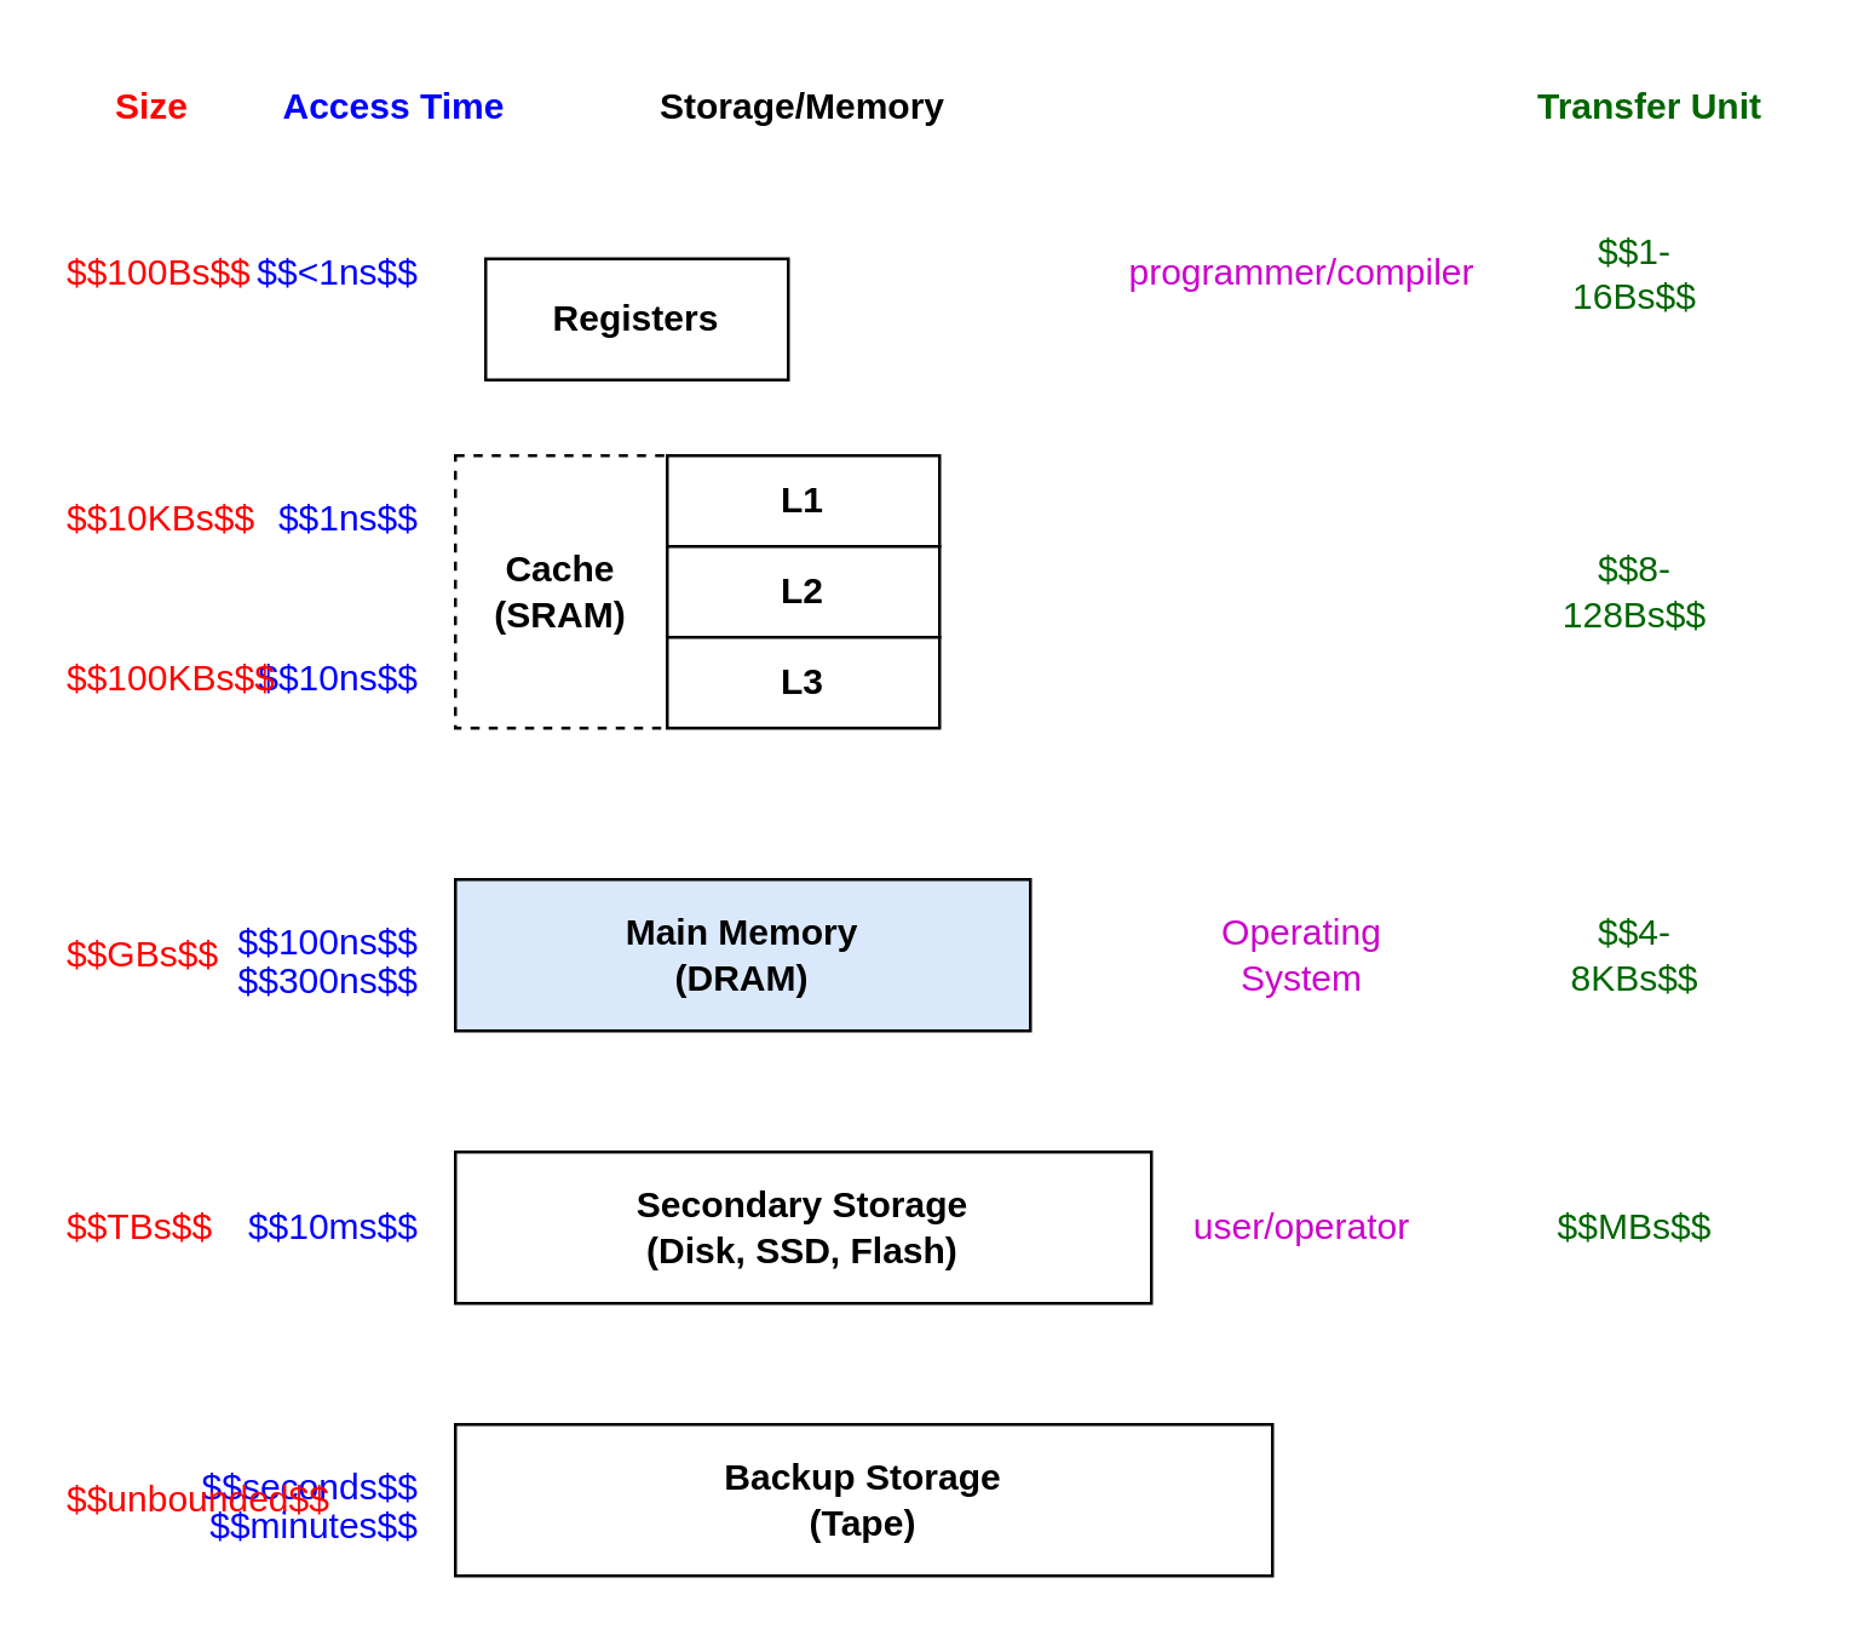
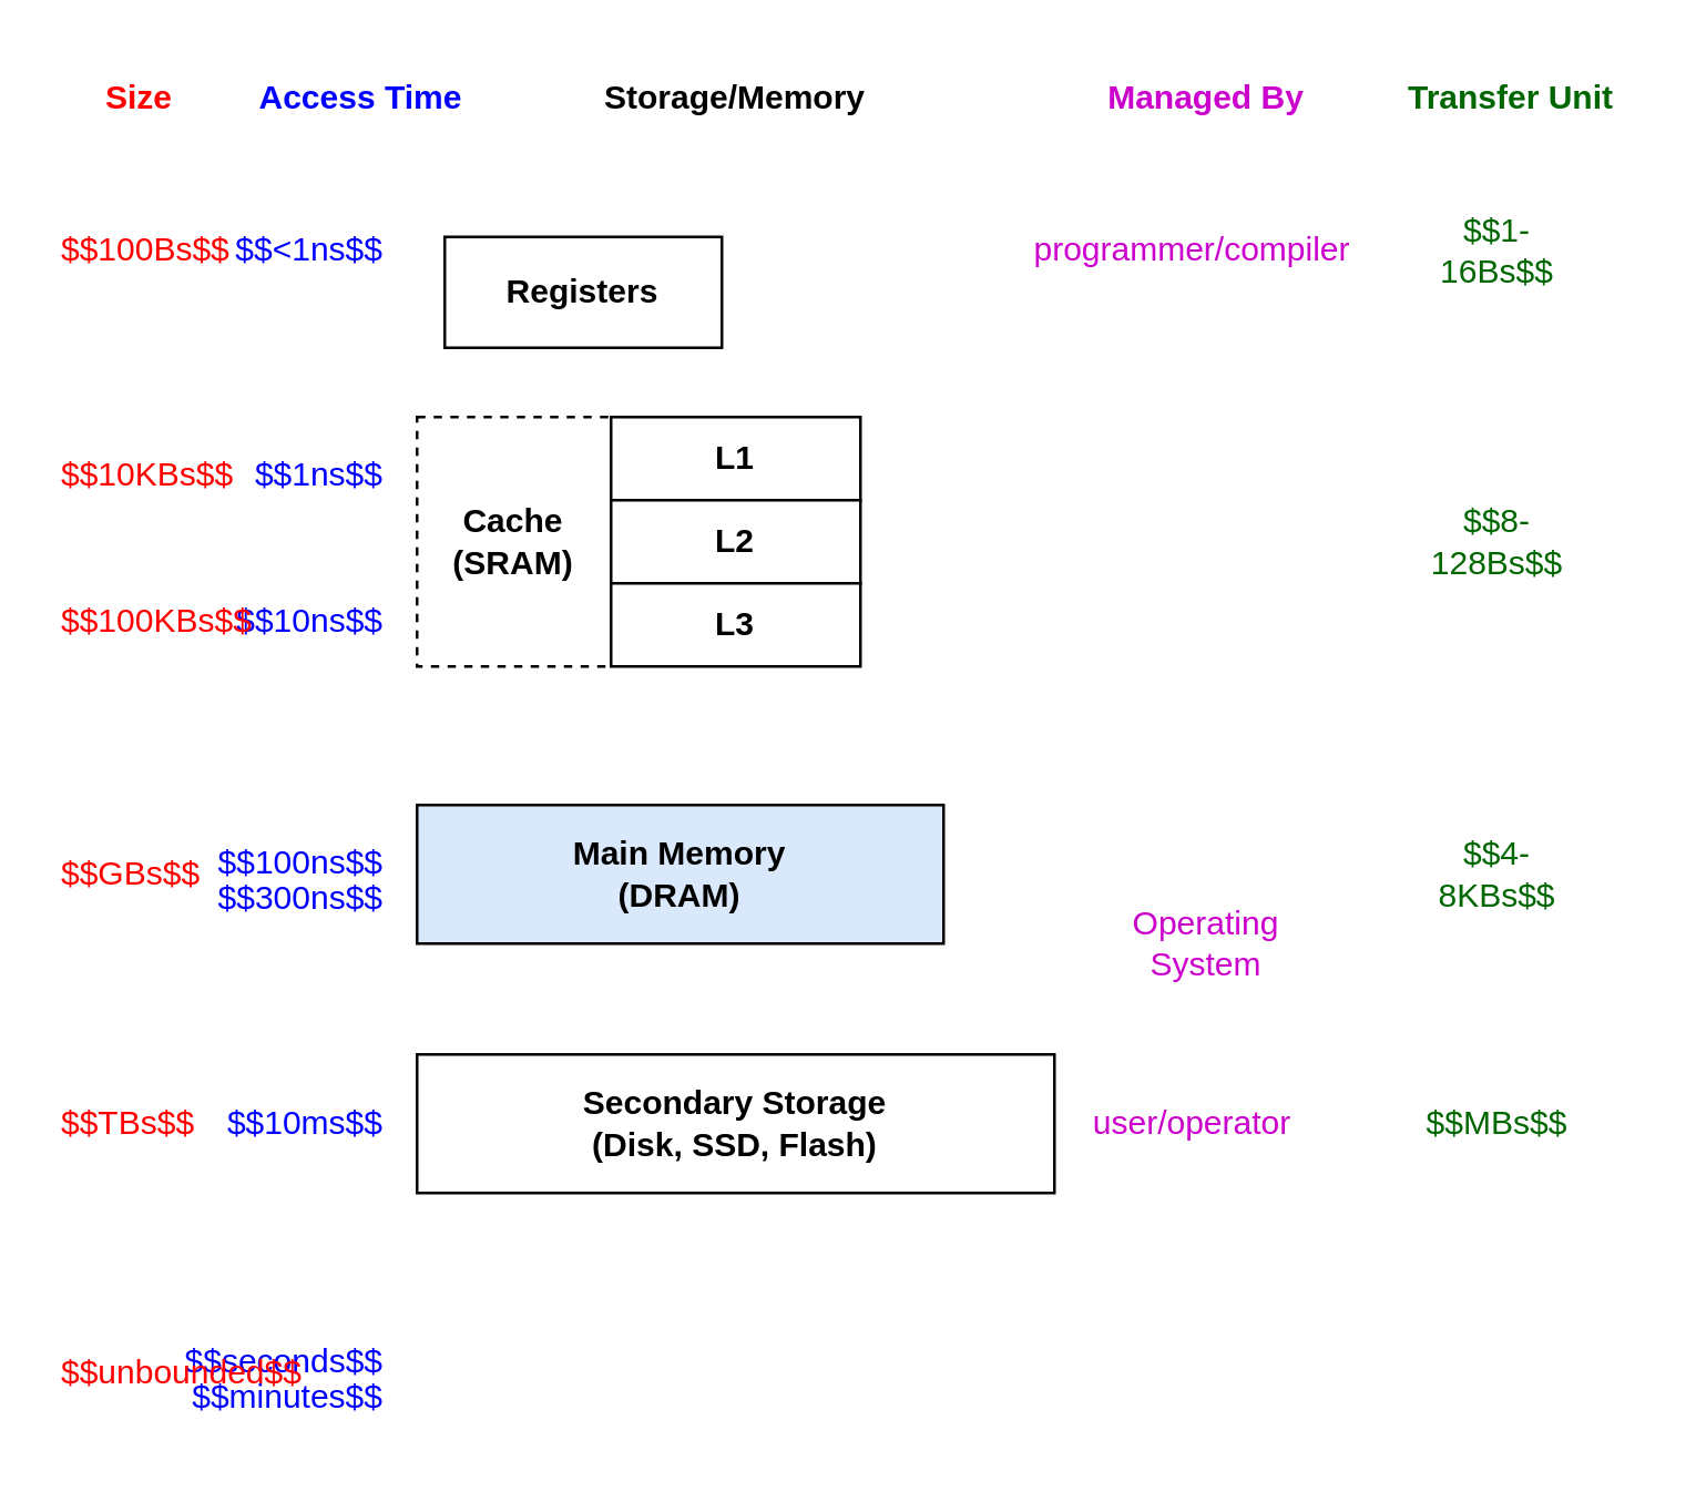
+ <mxCell id="34" value="Managed By" style="text;html=1;strokeColor=none;fillColor=none;align=center;verticalAlign=middle;whiteSpace=wrap;rounded=0;fontColor=#CC00CC;fontStyle=1" vertex="1" parent="1"><mxGeometry x="380" y="20" width="110" height="30" as="geometry" /></mxCell>
- <mxCell id="27" value="Operating System" style="text;html=1;strokeColor=none;fillColor=none;align=center;verticalAlign=middle;whiteSpace=wrap;rounded=0;fontColor=#CC00CC;" vertex="1" parent="1"><mxGeometry x="400" y="300" width="60" height="30" as="geometry" /></mxCell>
+ <mxCell id="27" value="Operating System" style="text;html=1;strokeColor=none;fillColor=none;align=center;verticalAlign=middle;whiteSpace=wrap;rounded=0;fontColor=#CC00CC;" vertex="1" parent="1"><mxGeometry x="405" y="325" width="60" height="30" as="geometry" /></mxCell>
- <mxCell id="9" value="Backup Storage&lt;br&gt;(Tape)" style="rounded=0;whiteSpace=wrap;html=1;align=center;fontStyle=1" vertex="1" parent="1"><mxGeometry x="150" y="470" width="270" height="50" as="geometry" /></mxCell>
